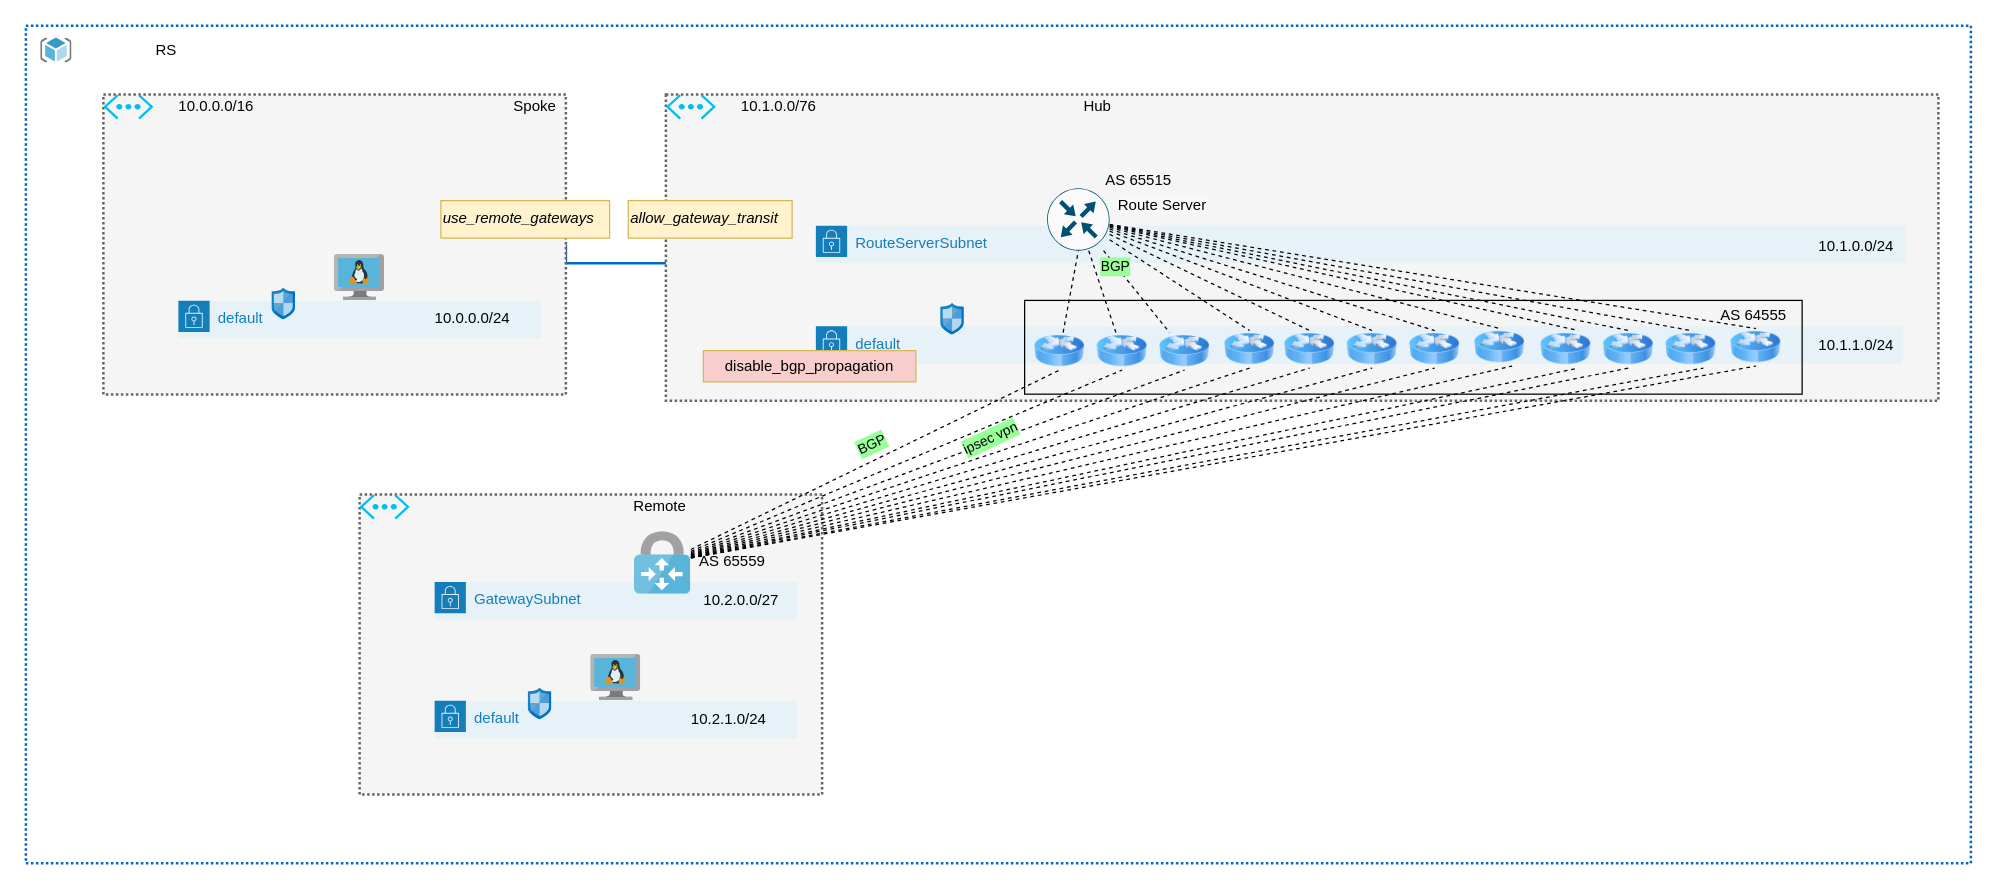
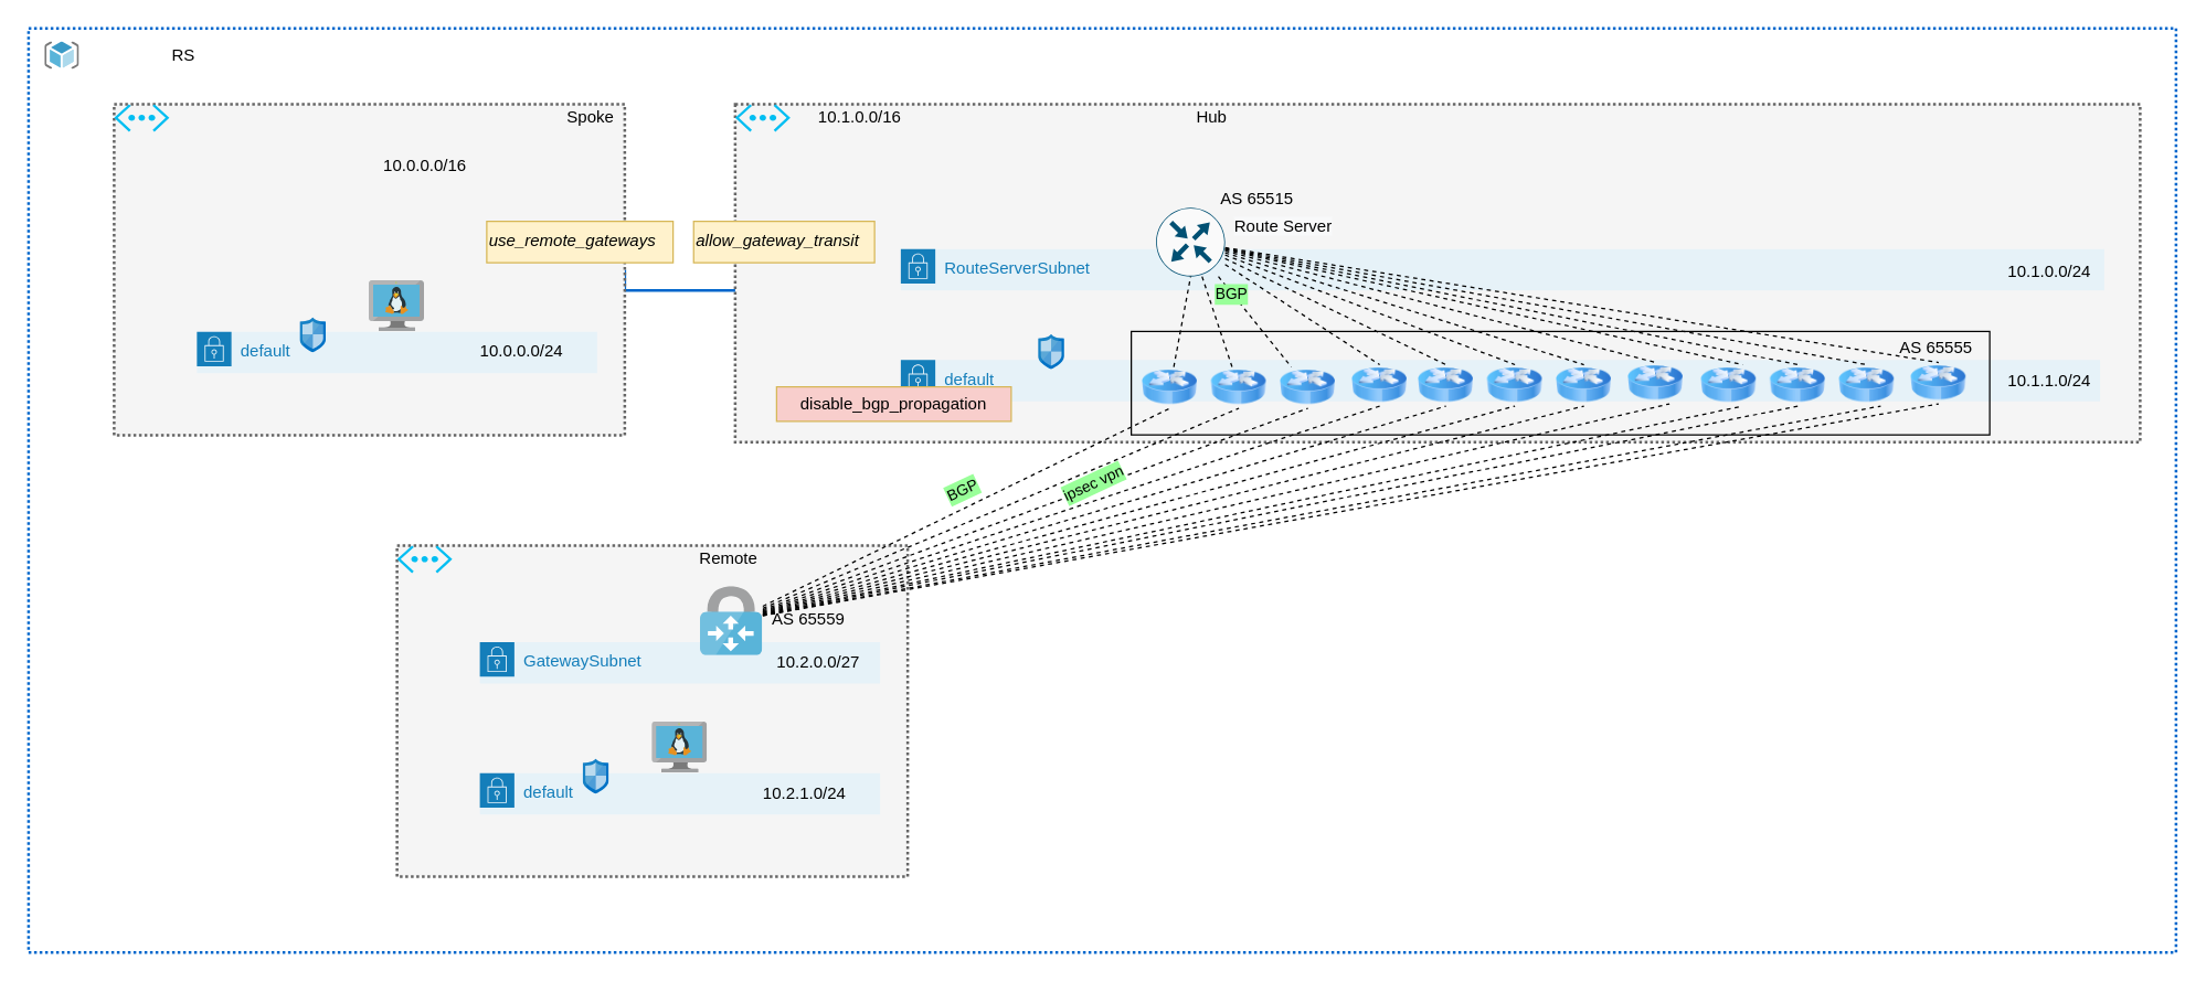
- <mxCell id="12" value="10.0.0.0/16" style="text;html=1;resizable=0;autosize=1;align=center;verticalAlign=middle;points=[];fillColor=none;strokeColor=none;rounded=0;dashed=1;" parent="1" vertex="1"><mxGeometry x="132" y="75" width="80" height="20" as="geometry" /></mxCell>
+ <mxCell id="12" value="10.0.0.0/16" style="text;html=1;resizable=0;autosize=1;align=center;verticalAlign=middle;points=[];fillColor=none;strokeColor=none;rounded=0;dashed=1;" parent="1" vertex="1"><mxGeometry x="267" y="110" width="80" height="20" as="geometry" /></mxCell>
- <mxCell id="11" value="10.1.0.0/76" style="text;html=1;resizable=0;autosize=1;align=center;verticalAlign=middle;points=[];fillColor=none;strokeColor=none;rounded=0;dashed=1;" parent="1" vertex="1"><mxGeometry x="582" y="75" width="80" height="20" as="geometry" /></mxCell>
+ <mxCell id="11" value="10.1.0.0/16" style="text;html=1;resizable=0;autosize=1;align=center;verticalAlign=middle;points=[];fillColor=none;strokeColor=none;rounded=0;dashed=1;" parent="1" vertex="1"><mxGeometry x="582" y="75" width="80" height="20" as="geometry" /></mxCell>
- <mxCell id="63" value="AS 64555" style="text;whiteSpace=wrap;html=1;" parent="1" vertex="1"><mxGeometry x="1374" y="237.76" width="60" height="30" as="geometry" /></mxCell>
+ <mxCell id="63" value="AS 65555" style="text;whiteSpace=wrap;html=1;" parent="1" vertex="1"><mxGeometry x="1374" y="237.76" width="60" height="30" as="geometry" /></mxCell>
